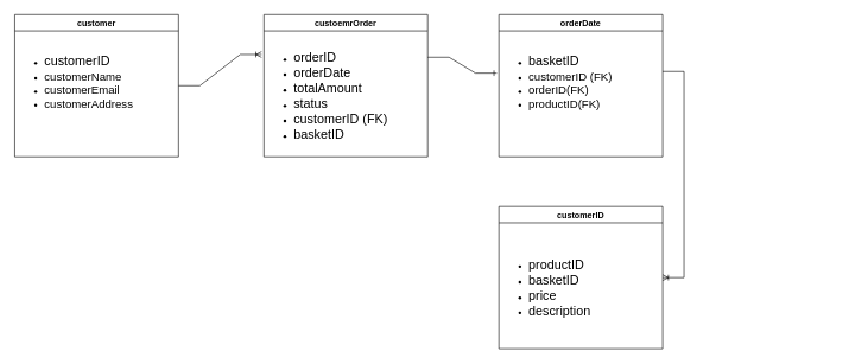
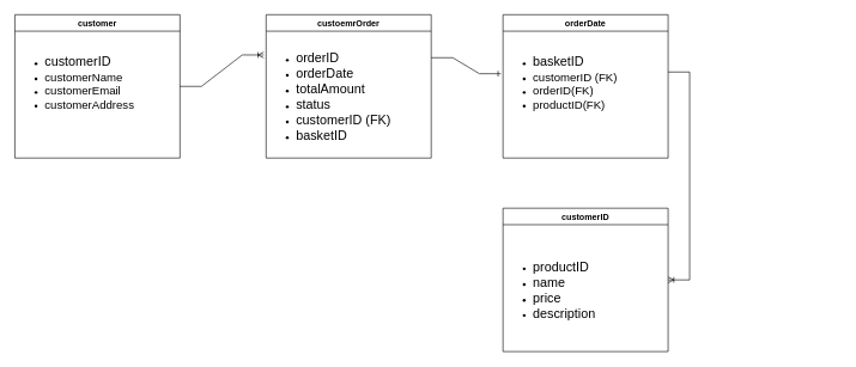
- <mxCell id="9" value="&lt;ul&gt;&lt;li&gt;&lt;span style=&quot;font-size: 18px;&quot;&gt;productID&lt;/span&gt;&lt;/li&gt;&lt;li&gt;&lt;span style=&quot;font-size: 18px;&quot;&gt;basketID&lt;/span&gt;&lt;/li&gt;&lt;li&gt;&lt;span style=&quot;font-size: 18px;&quot;&gt;price&lt;/span&gt;&lt;/li&gt;&lt;li&gt;&lt;span style=&quot;font-size: 18px;&quot;&gt;description&lt;/span&gt;&lt;/li&gt;&lt;/ul&gt;" style="text;strokeColor=none;fillColor=none;html=1;whiteSpace=wrap;verticalAlign=middle;overflow=hidden;" vertex="1" parent="8"><mxGeometry y="30" width="220" height="170" as="geometry" /></mxCell>
+ <mxCell id="9" value="&lt;ul&gt;&lt;li&gt;&lt;span style=&quot;font-size: 18px;&quot;&gt;productID&lt;/span&gt;&lt;/li&gt;&lt;li&gt;&lt;span style=&quot;font-size: 18px;&quot;&gt;name&lt;/span&gt;&lt;/li&gt;&lt;li&gt;&lt;span style=&quot;font-size: 18px;&quot;&gt;price&lt;/span&gt;&lt;/li&gt;&lt;li&gt;&lt;span style=&quot;font-size: 18px;&quot;&gt;description&lt;/span&gt;&lt;/li&gt;&lt;/ul&gt;" style="text;strokeColor=none;fillColor=none;html=1;whiteSpace=wrap;verticalAlign=middle;overflow=hidden;" vertex="1" parent="8"><mxGeometry y="30" width="220" height="170" as="geometry" /></mxCell>
